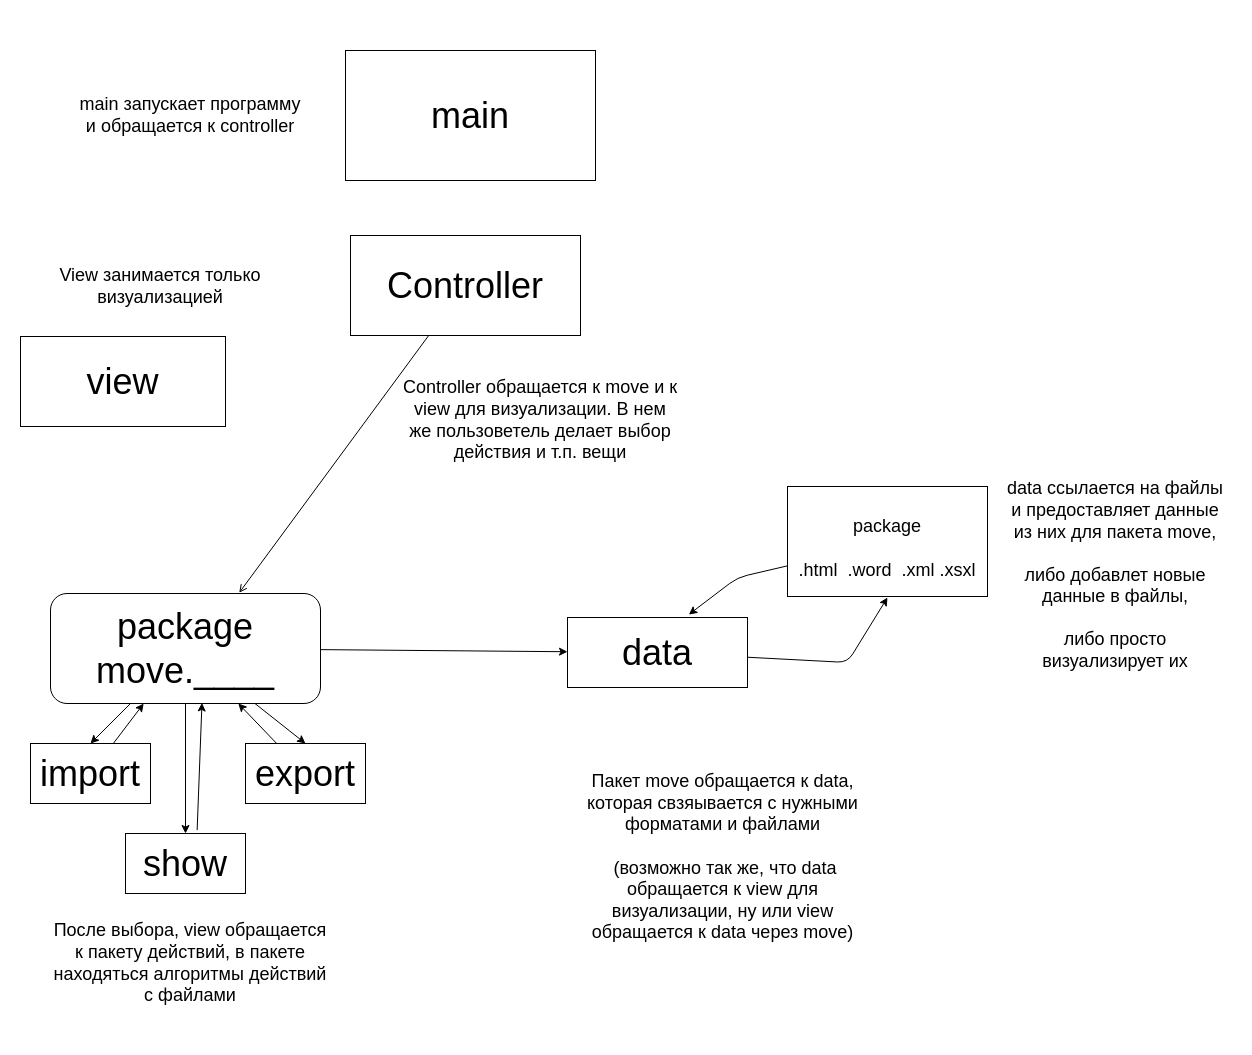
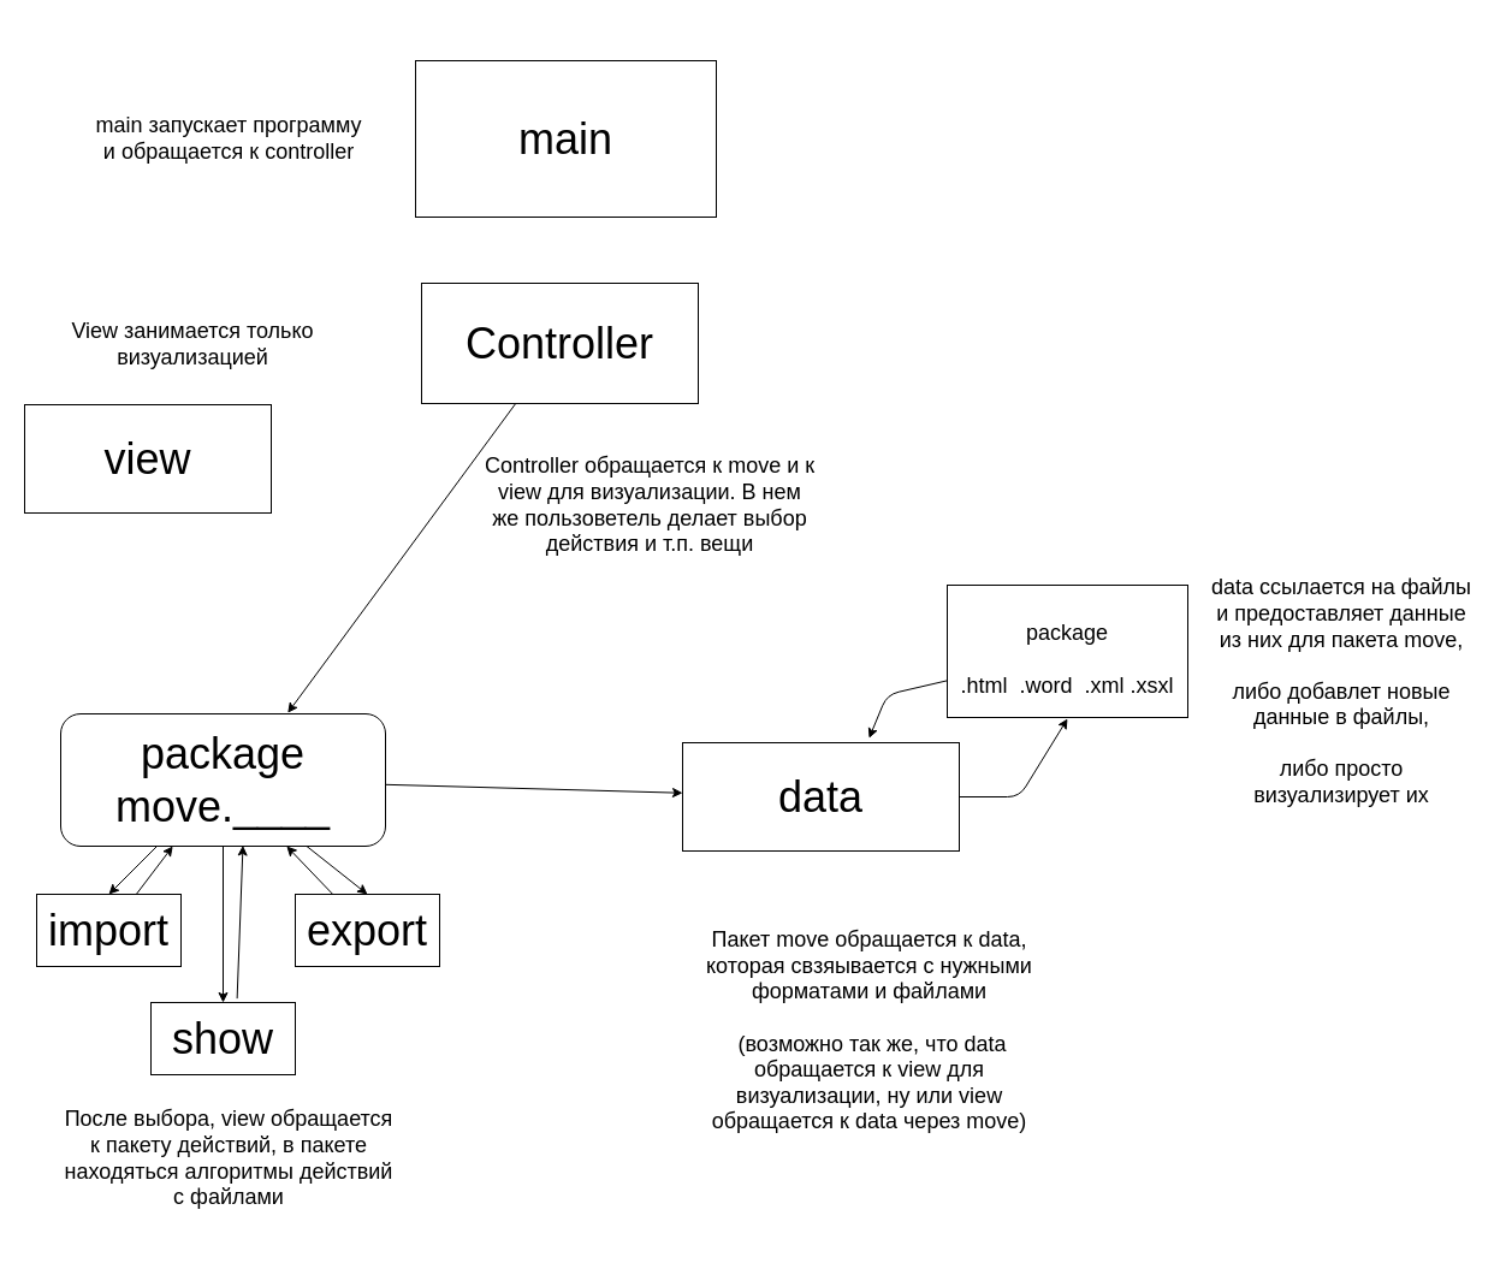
- <mxCell id="24" style="edgeStyle=none;html=1;entryX=0.699;entryY=-0.007;entryDx=0;entryDy=0;entryPerimeter=0;fontSize=36;endArrow=open;" edge="1" parent="1" source="25" target="8"><mxGeometry relative="1" as="geometry" /></mxCell>
+ <mxCell id="24" style="edgeStyle=none;html=1;entryX=0.699;entryY=-0.007;entryDx=0;entryDy=0;entryPerimeter=0;fontSize=36;" edge="1" parent="1" source="25" target="8"><mxGeometry relative="1" as="geometry" /></mxCell>
- <mxCell id="16" value="data" style="rounded=0;whiteSpace=wrap;html=1;fontSize=36;" vertex="1" parent="1"><mxGeometry x="567" y="617" width="180" height="70" as="geometry" /></mxCell>
+ <mxCell id="16" value="data" style="rounded=0;whiteSpace=wrap;html=1;fontSize=36;" vertex="1" parent="1"><mxGeometry x="567" y="617" width="230" height="90" as="geometry" /></mxCell>
